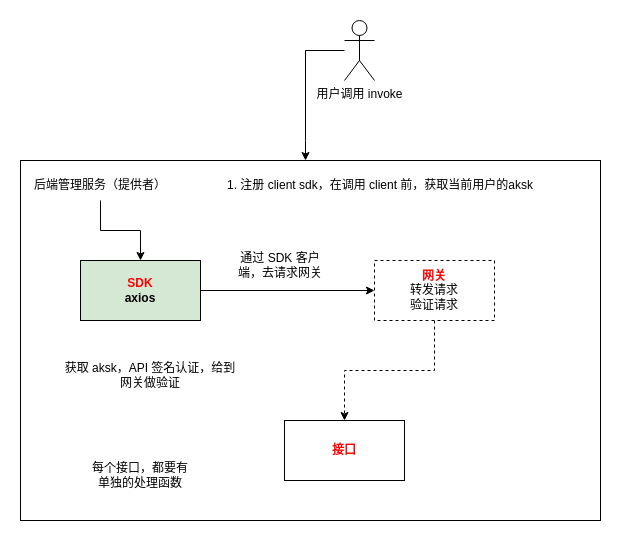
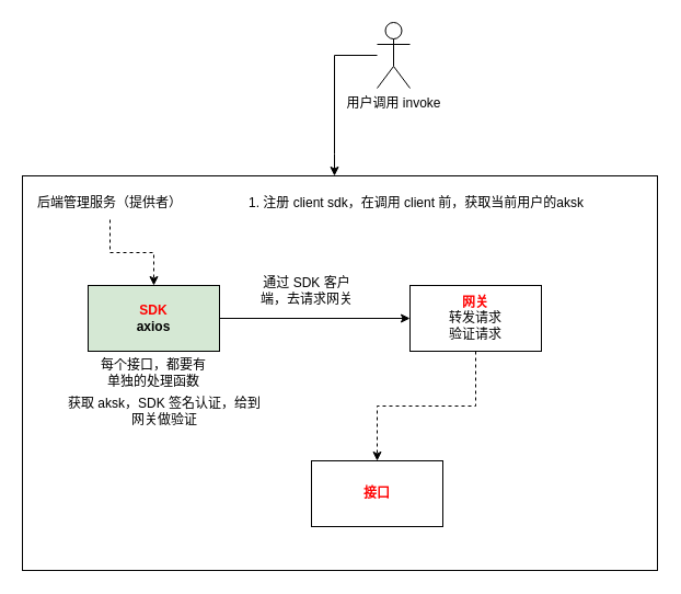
- <mxCell id="3" value="" style="edgeStyle=orthogonalEdgeStyle;rounded=0;orthogonalLoop=1;jettySize=auto;html=1;" edge="1" parent="1" source="4" target="6"><mxGeometry relative="1" as="geometry" /></mxCell>
+ <mxCell id="3" value="" style="edgeStyle=orthogonalEdgeStyle;rounded=0;orthogonalLoop=1;jettySize=auto;html=1;dashed=1;" edge="1" parent="1" source="4" target="6"><mxGeometry relative="1" as="geometry" /></mxCell>
- <mxCell id="8" value="&lt;font color=&quot;#ff0000&quot;&gt;&lt;b&gt;网关&lt;/b&gt;&lt;/font&gt;&lt;div&gt;转发请求&lt;/div&gt;&lt;div&gt;验证请求&lt;/div&gt;" style="rounded=0;whiteSpace=wrap;html=1;dashed=1;" vertex="1" parent="1"><mxGeometry x="374" y="260" width="120" height="60" as="geometry" /></mxCell>
+ <mxCell id="8" value="&lt;font color=&quot;#ff0000&quot;&gt;&lt;b&gt;网关&lt;/b&gt;&lt;/font&gt;&lt;div&gt;转发请求&lt;/div&gt;&lt;div&gt;验证请求&lt;/div&gt;" style="rounded=0;whiteSpace=wrap;html=1;" vertex="1" parent="1"><mxGeometry x="374" y="260" width="120" height="60" as="geometry" /></mxCell>
- <mxCell id="15" value="获取 aksk，API 签名认证，给到网关做验证" style="text;html=1;align=center;verticalAlign=middle;whiteSpace=wrap;rounded=0;" vertex="1" parent="1"><mxGeometry x="60" y="360" width="180" height="30" as="geometry" /></mxCell>
+ <mxCell id="15" value="获取 aksk，SDK 签名认证，给到网关做验证" style="text;html=1;align=center;verticalAlign=middle;whiteSpace=wrap;rounded=0;" vertex="1" parent="1"><mxGeometry x="60" y="360" width="180" height="30" as="geometry" /></mxCell>
- <mxCell id="13" value="每个接口，都要有单独的处理函数" style="text;html=1;align=center;verticalAlign=middle;whiteSpace=wrap;rounded=0;" vertex="1" parent="1"><mxGeometry x="90" y="460" width="100" height="30" as="geometry" /></mxCell>
+ <mxCell id="13" value="每个接口，都要有单独的处理函数" style="text;html=1;align=center;verticalAlign=middle;whiteSpace=wrap;rounded=0;" vertex="1" parent="1"><mxGeometry x="90" y="325" width="100" height="30" as="geometry" /></mxCell>
